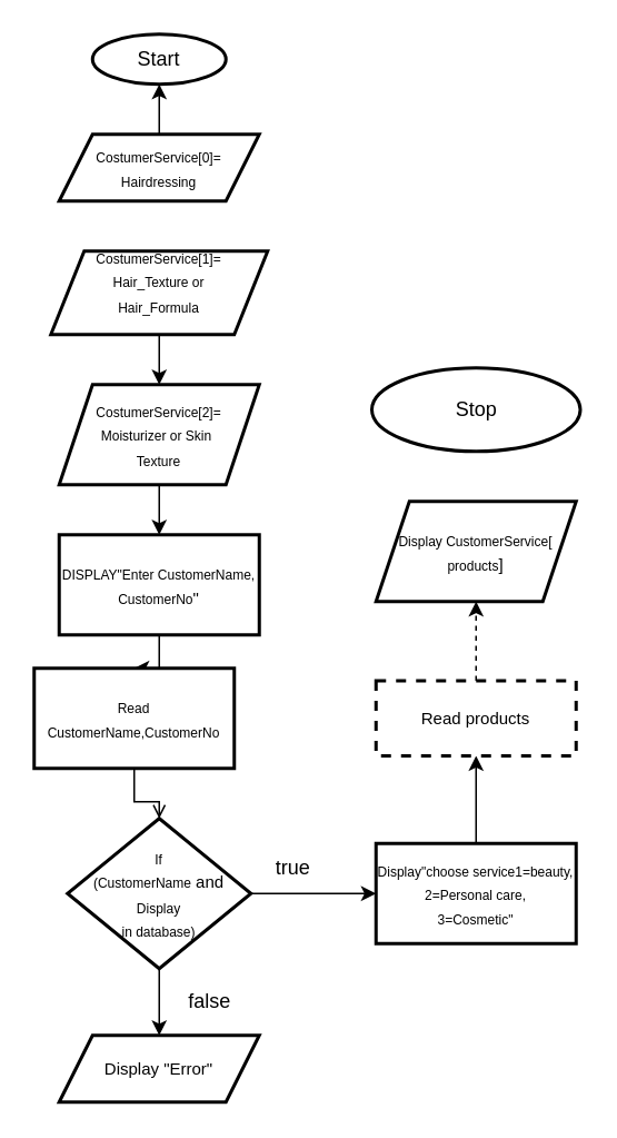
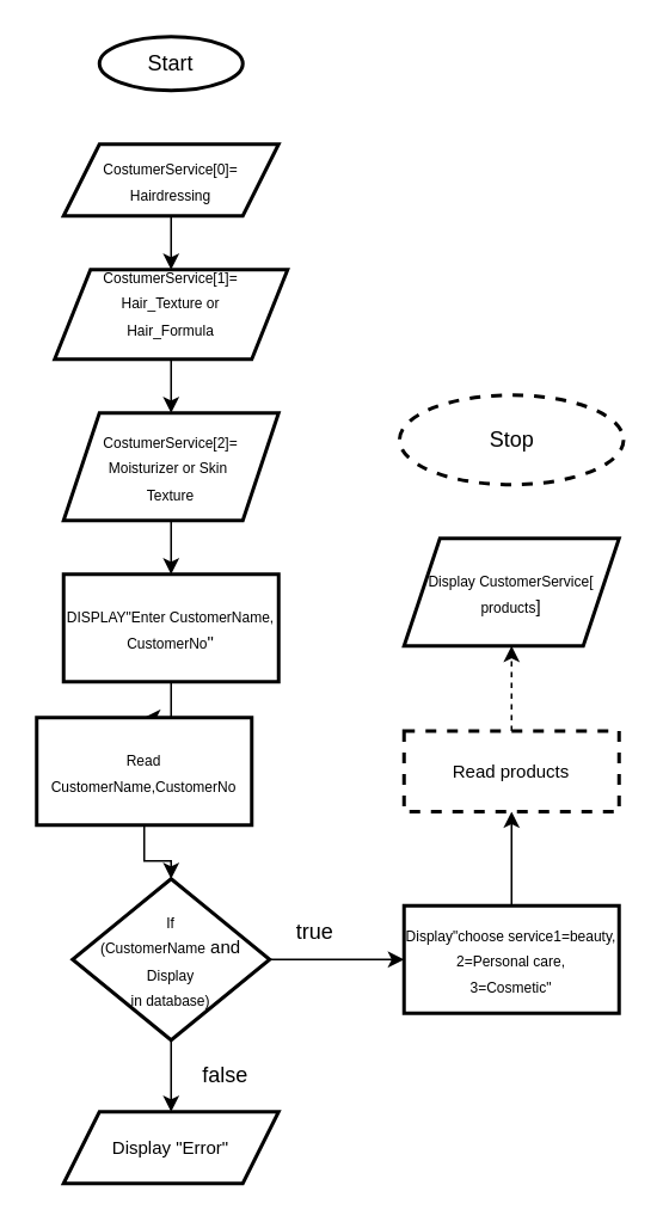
- <mxCell id="3" value="" style="edgeStyle=orthogonalEdgeStyle;rounded=0;orthogonalLoop=1;jettySize=auto;html=1;" edge="1" parent="1" source="4" target="2"><mxGeometry relative="1" as="geometry" /></mxCell>
+ <mxCell id="3" value="" style="edgeStyle=orthogonalEdgeStyle;rounded=0;orthogonalLoop=1;jettySize=auto;html=1;" edge="1" parent="1" source="4" target="6"><mxGeometry relative="1" as="geometry" /></mxCell>
- <mxCell id="21" value="Stop" style="ellipse;whiteSpace=wrap;html=1;strokeWidth=2;" vertex="1" parent="1"><mxGeometry x="222.5" y="220" width="125" height="50" as="geometry" /></mxCell>
+ <mxCell id="21" value="Stop" style="ellipse;whiteSpace=wrap;html=1;strokeWidth=2;dashed=1;" vertex="1" parent="1"><mxGeometry x="222.5" y="220" width="125" height="50" as="geometry" /></mxCell>
- <mxCell id="11" value="" style="edgeStyle=orthogonalEdgeStyle;rounded=0;orthogonalLoop=1;jettySize=auto;html=1;endArrow=open;" edge="1" parent="1" source="12" target="15"><mxGeometry relative="1" as="geometry" /></mxCell>
+ <mxCell id="11" value="" style="edgeStyle=orthogonalEdgeStyle;rounded=0;orthogonalLoop=1;jettySize=auto;html=1;" edge="1" parent="1" source="12" target="15"><mxGeometry relative="1" as="geometry" /></mxCell>
